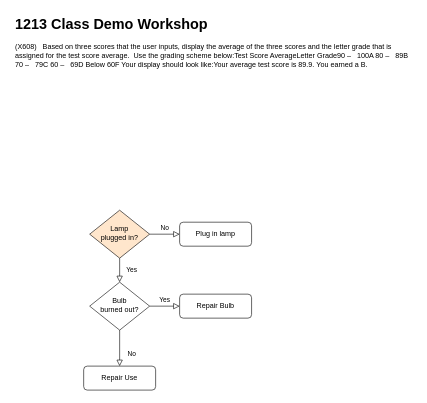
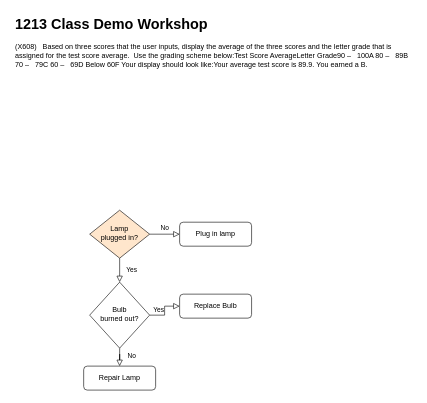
- <mxCell id="8" value="Bulb&lt;br&gt;burned out?" style="rhombus;whiteSpace=wrap;html=1;shadow=0;fontFamily=Helvetica;fontSize=12;align=center;strokeWidth=1;spacing=6;spacingTop=-4;" parent="1" vertex="1"><mxGeometry x="149" y="470" width="100" height="80" as="geometry" /></mxCell>
+ <mxCell id="8" value="Bulb&lt;br&gt;burned out?" style="rhombus;whiteSpace=wrap;html=1;shadow=0;fontFamily=Helvetica;fontSize=12;align=center;strokeWidth=1;spacing=6;spacingTop=-4;" parent="1" vertex="1"><mxGeometry x="149" y="470" width="100" height="110" as="geometry" /></mxCell>
- <mxCell id="10" value="Repair Bulb" style="rounded=1;whiteSpace=wrap;html=1;fontSize=12;glass=0;strokeWidth=1;shadow=0;" parent="1" vertex="1"><mxGeometry x="299" y="490" width="120" height="40" as="geometry" /></mxCell>
+ <mxCell id="10" value="Replace Bulb" style="rounded=1;whiteSpace=wrap;html=1;fontSize=12;glass=0;strokeWidth=1;shadow=0;" parent="1" vertex="1"><mxGeometry x="299" y="490" width="120" height="40" as="geometry" /></mxCell>
- <mxCell id="9" value="Repair Use" style="rounded=1;whiteSpace=wrap;html=1;fontSize=12;glass=0;strokeWidth=1;shadow=0;" parent="1" vertex="1"><mxGeometry x="139" y="610" width="120" height="40" as="geometry" /></mxCell>
+ <mxCell id="9" value="Repair Lamp" style="rounded=1;whiteSpace=wrap;html=1;fontSize=12;glass=0;strokeWidth=1;shadow=0;" parent="1" vertex="1"><mxGeometry x="139" y="610" width="120" height="40" as="geometry" /></mxCell>
